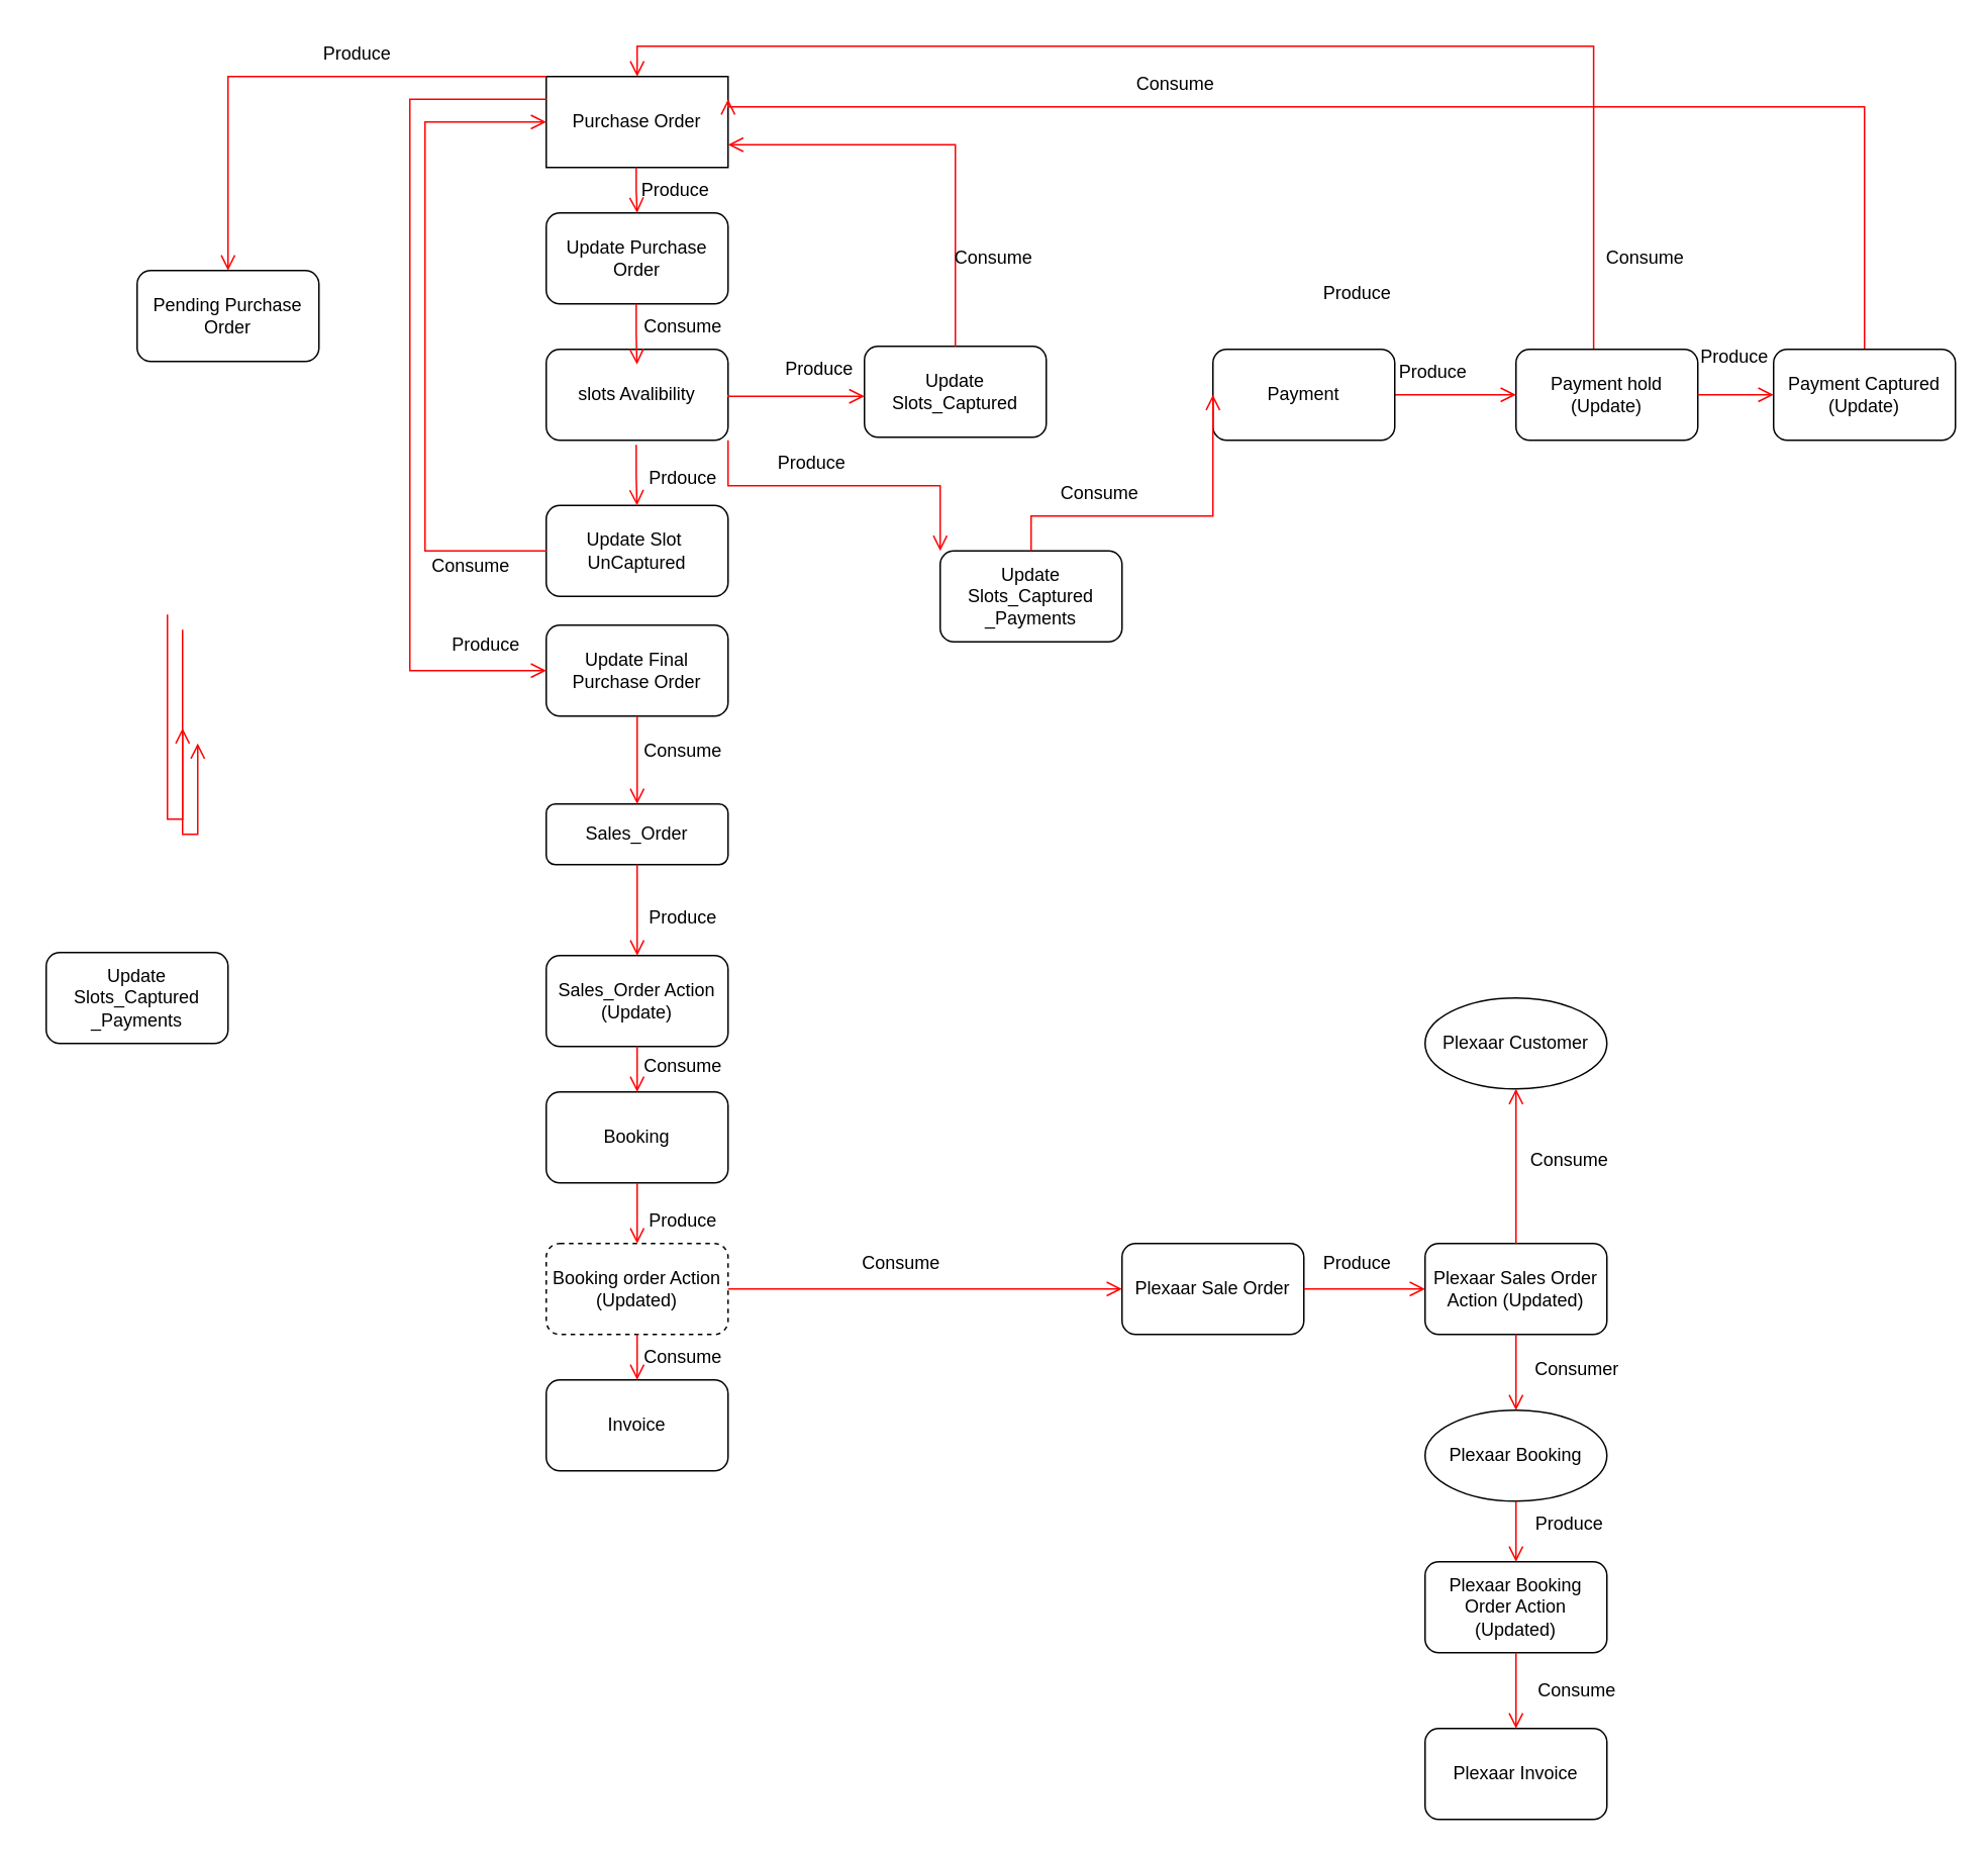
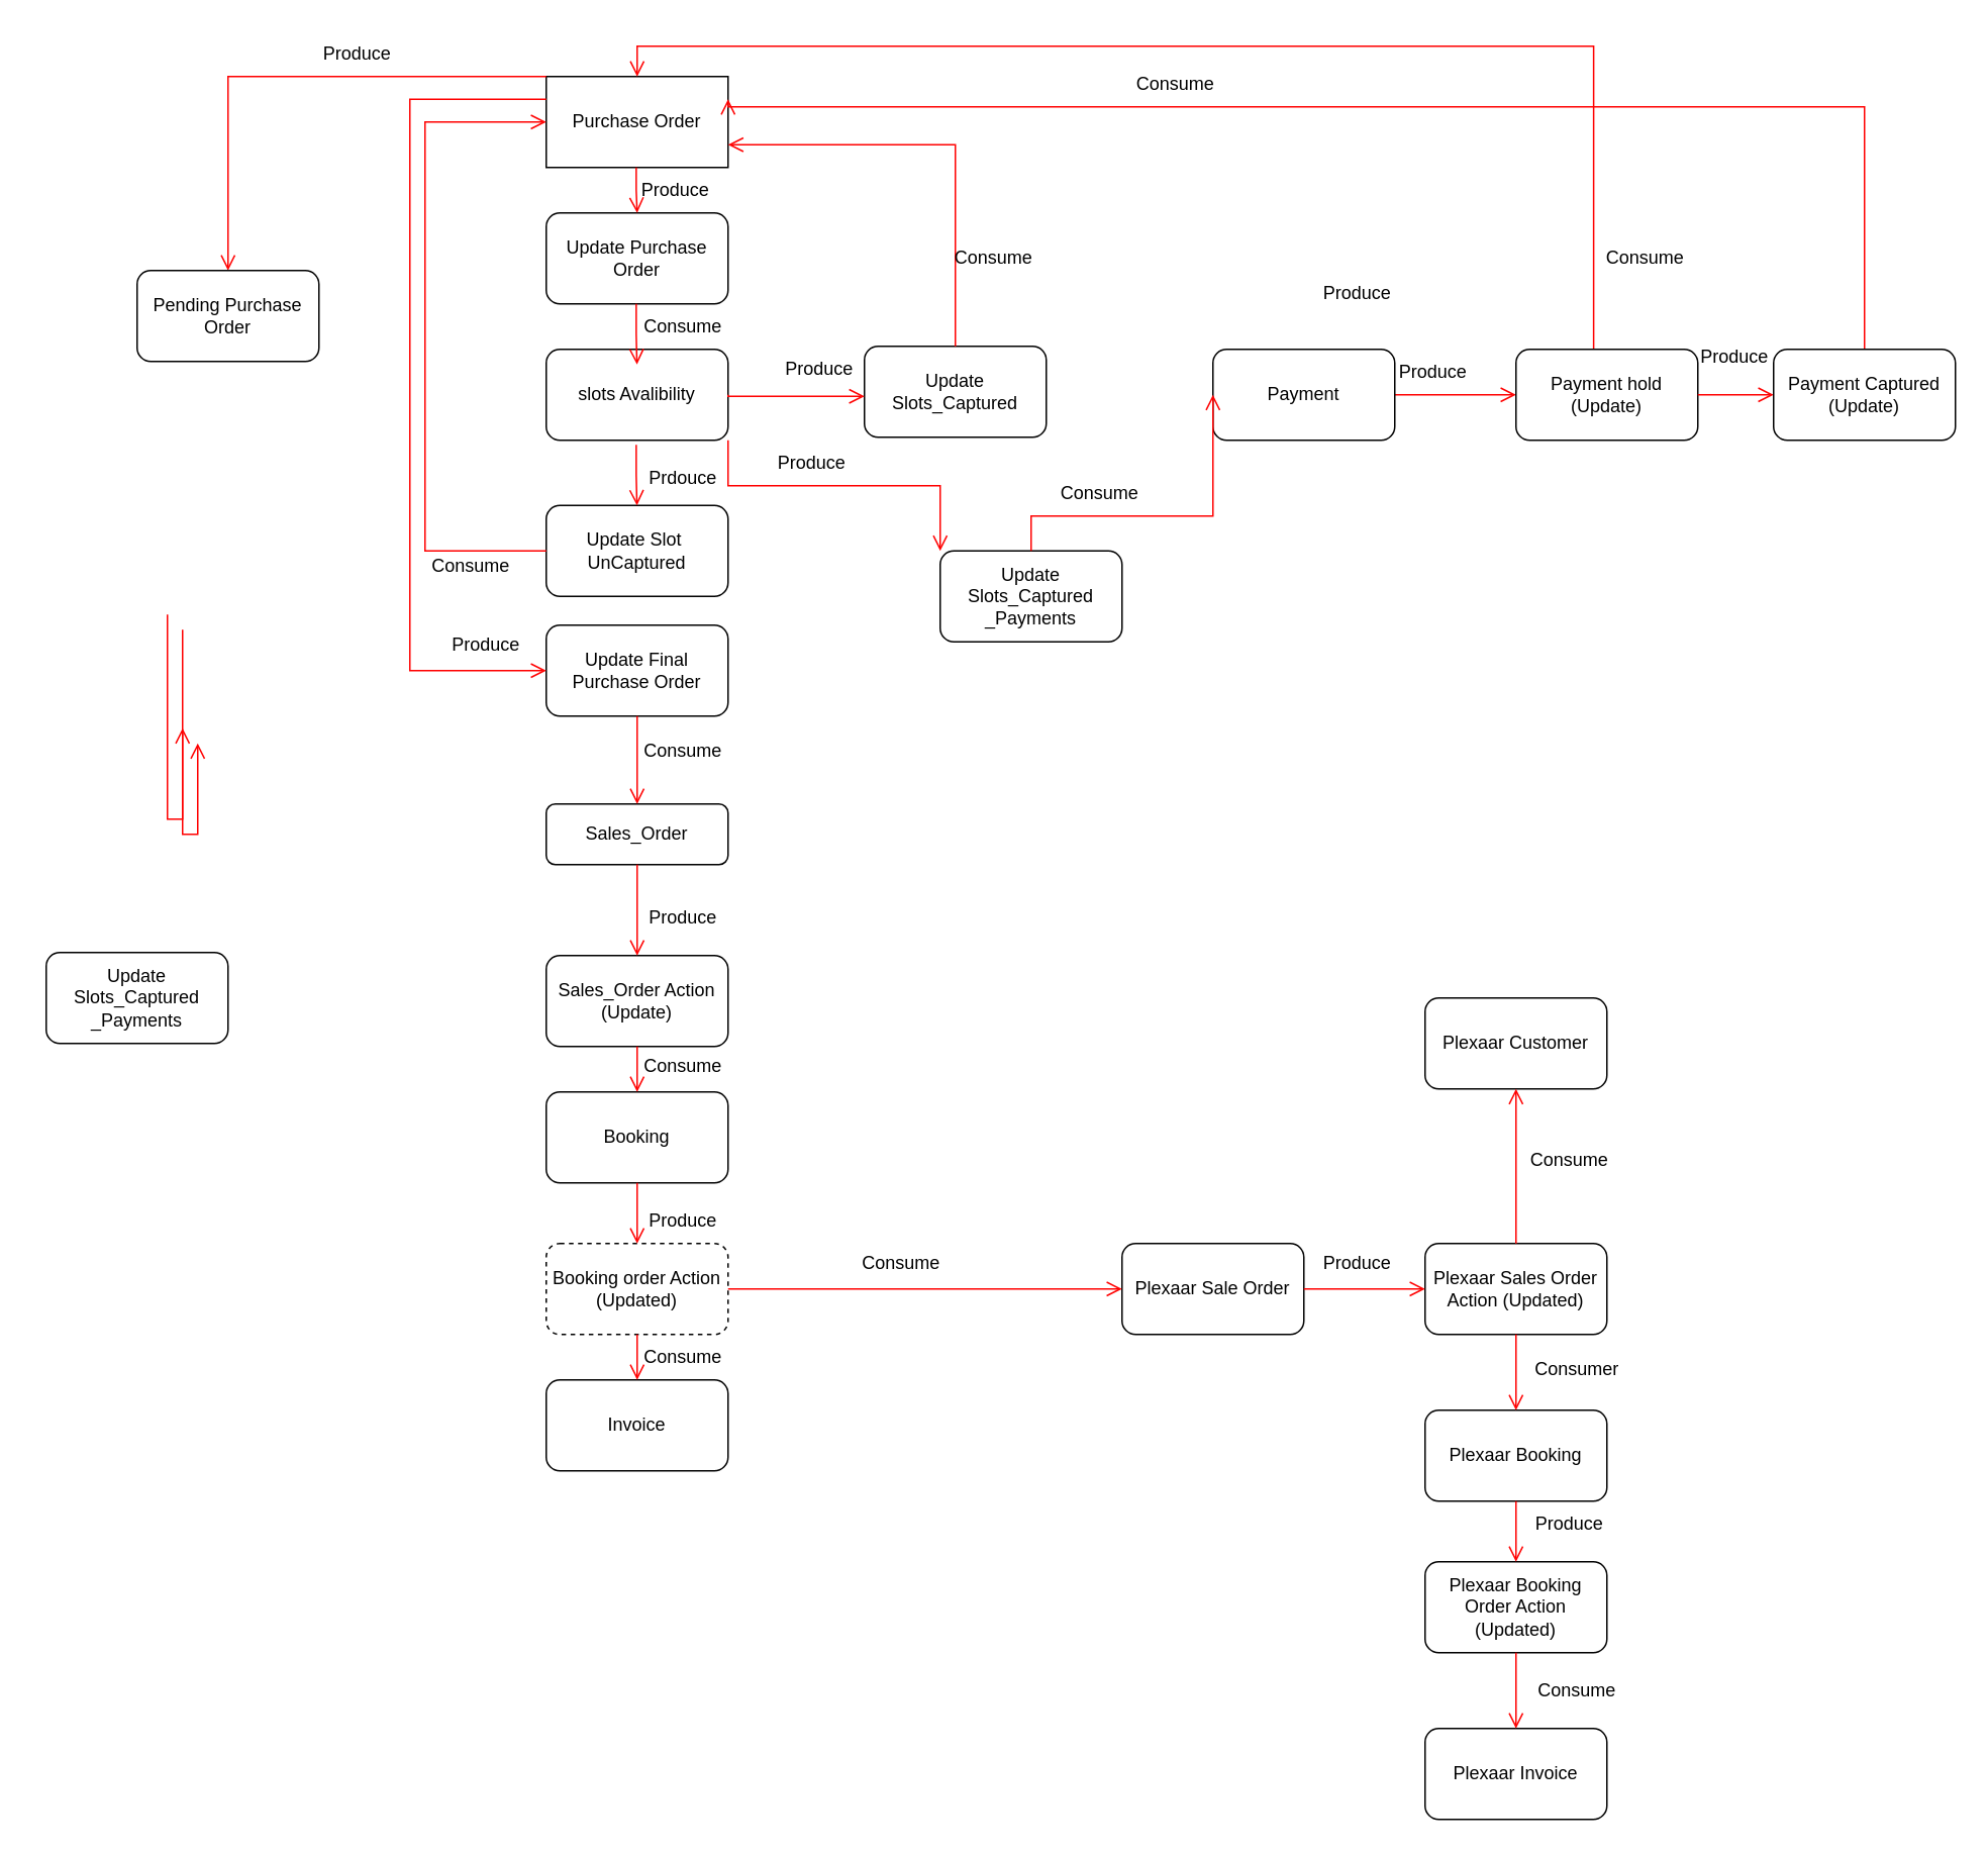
- <mxCell id="27" value="Plexaar Customer" style="ellipse;whiteSpace=wrap;html=1;" parent="1" vertex="1"><mxGeometry x="940" y="658" width="120" height="60" as="geometry" /></mxCell>
+ <mxCell id="27" value="Plexaar Customer" style="rounded=1;whiteSpace=wrap;html=1;" parent="1" vertex="1"><mxGeometry x="940" y="658" width="120" height="60" as="geometry" /></mxCell>
- <mxCell id="13" value="Plexaar Booking" style="ellipse;whiteSpace=wrap;html=1;" parent="1" vertex="1"><mxGeometry x="940" y="930" width="120" height="60" as="geometry" /></mxCell>
+ <mxCell id="13" value="Plexaar Booking" style="rounded=1;whiteSpace=wrap;html=1;" parent="1" vertex="1"><mxGeometry x="940" y="930" width="120" height="60" as="geometry" /></mxCell>
